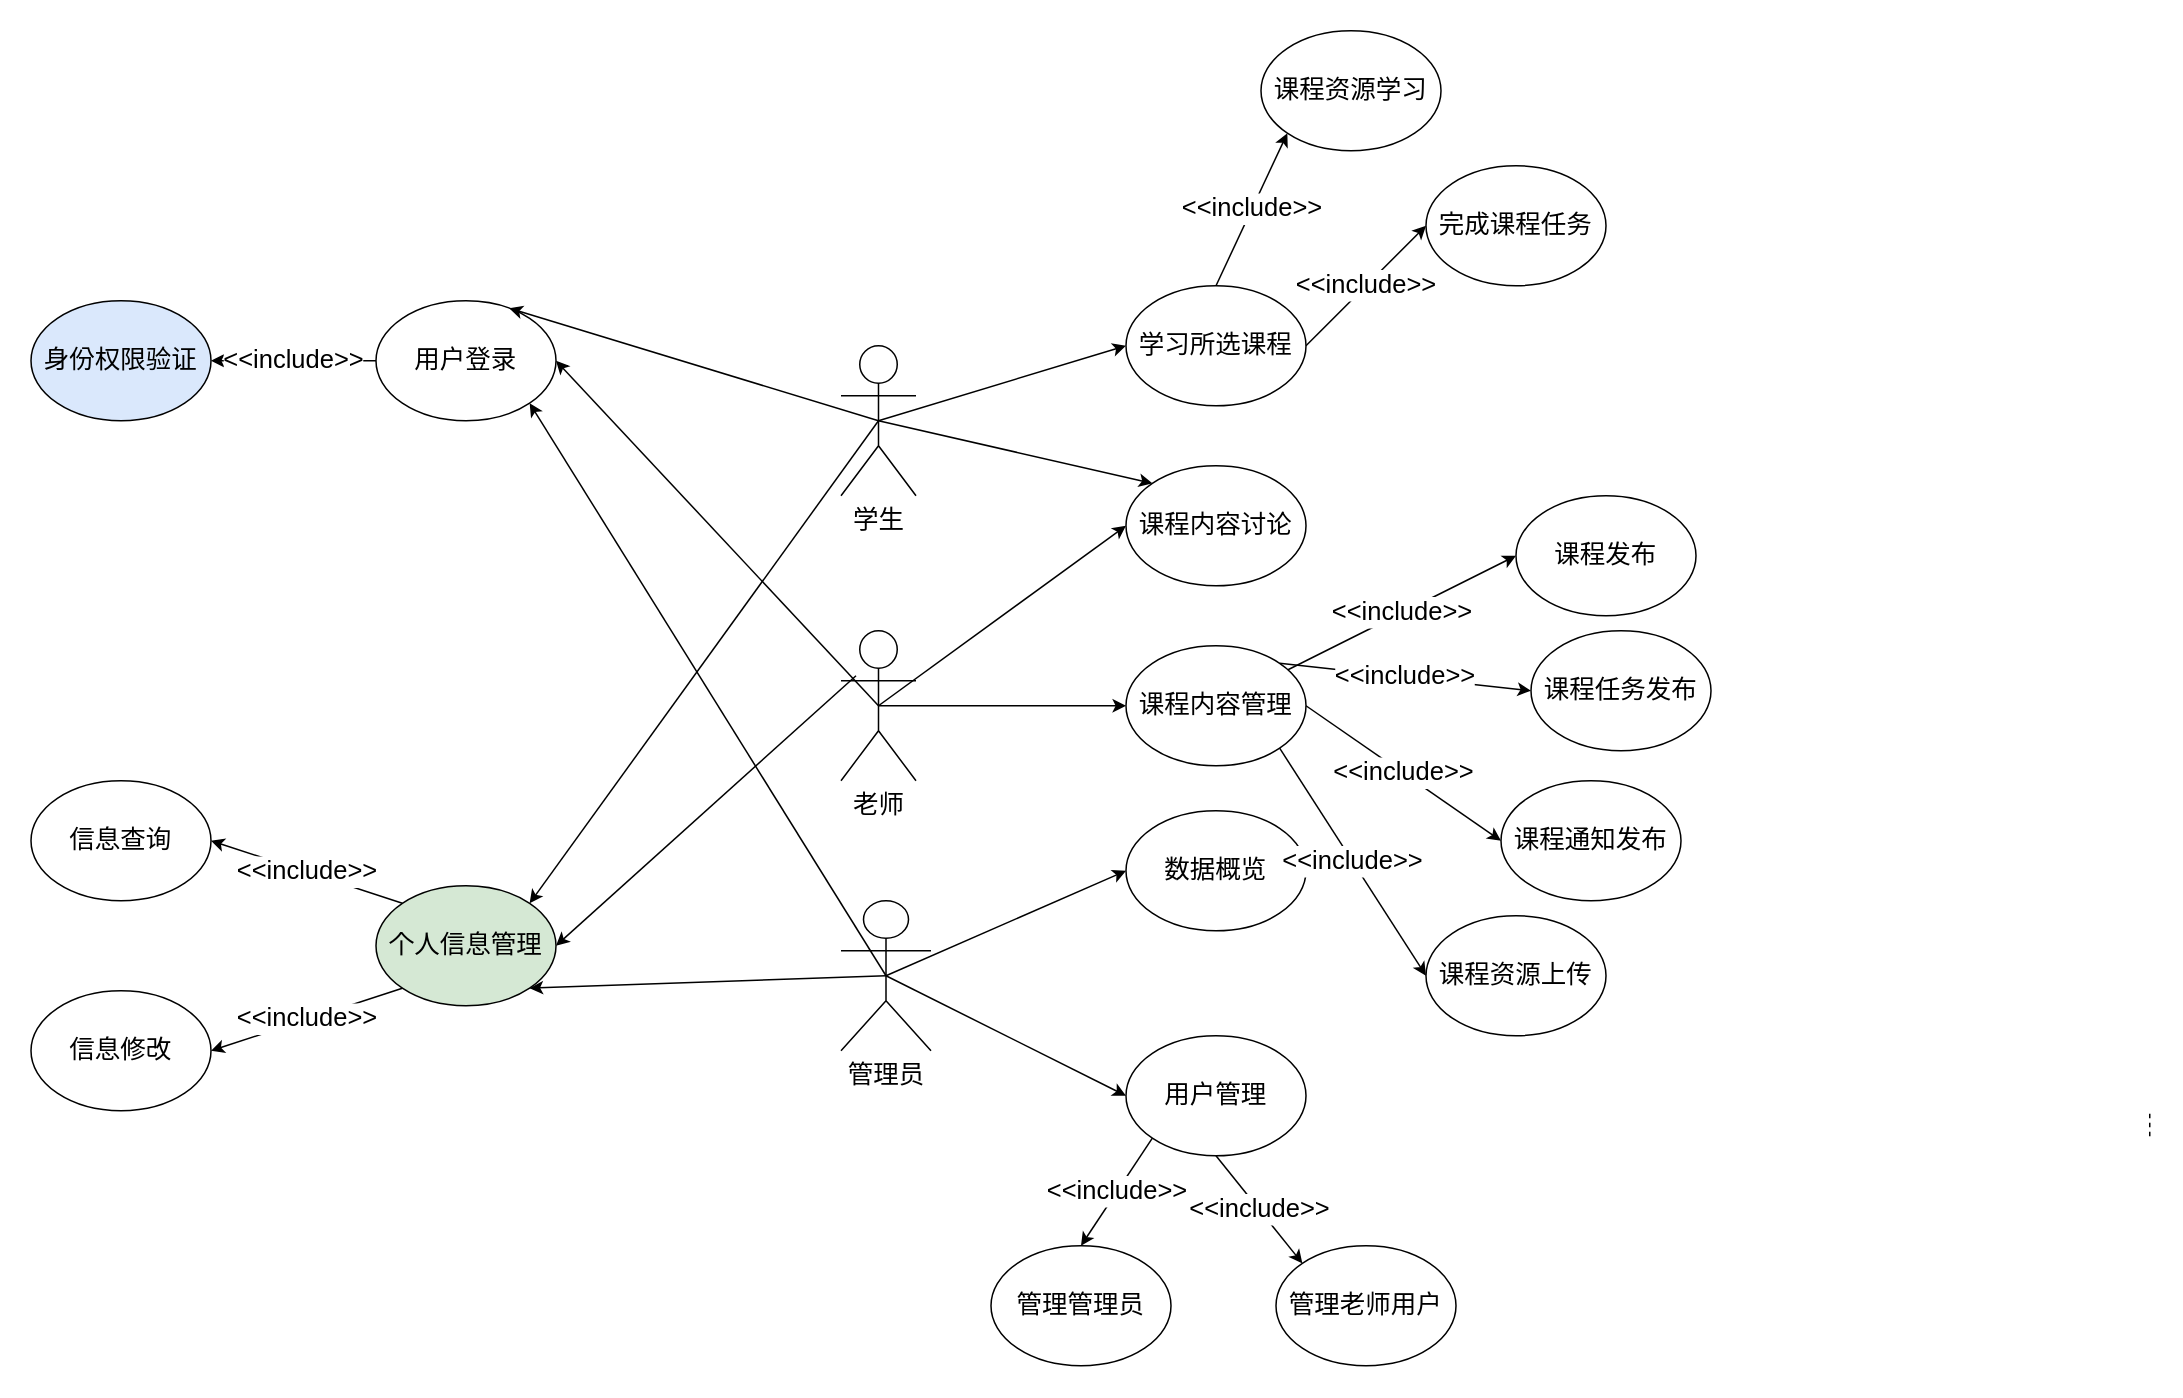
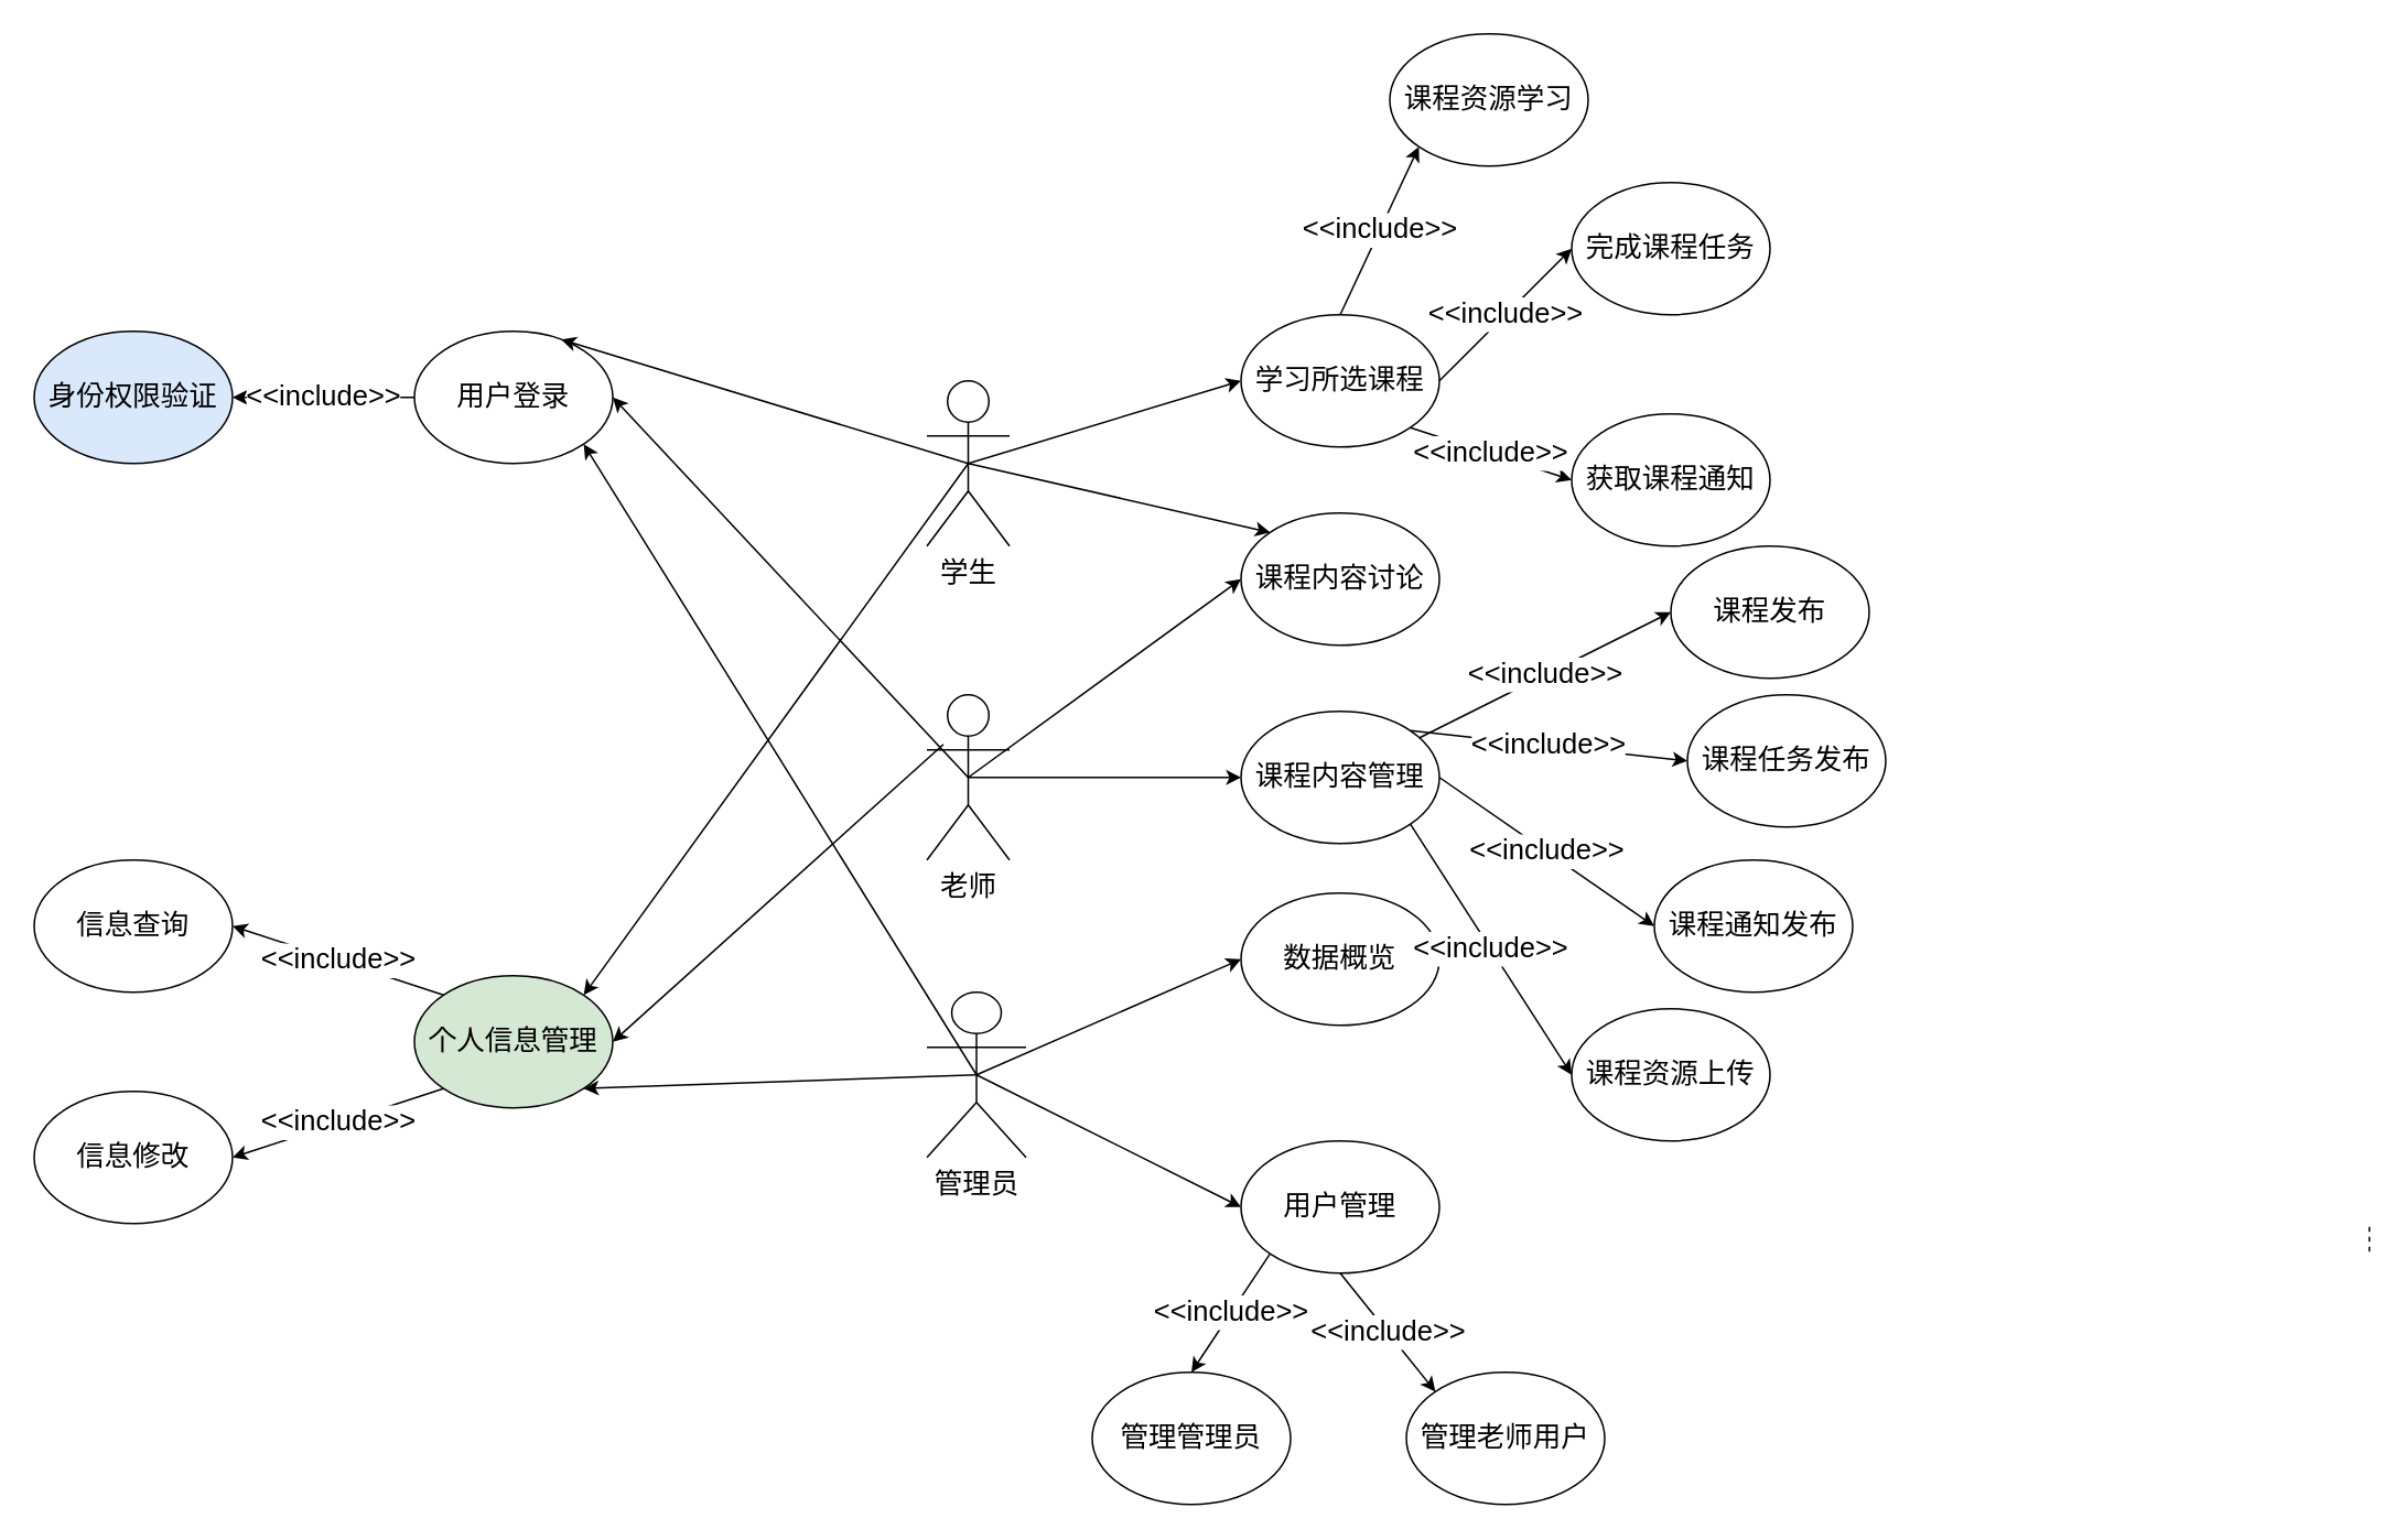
+ <mxCell id="41" value="&amp;lt;&amp;lt;include&amp;gt;&amp;gt;" style="endArrow=classic;html=1;rounded=0;exitX=1;exitY=1;exitDx=0;exitDy=0;entryX=0;entryY=0.5;entryDx=0;entryDy=0;fontSize=17;" parent="1" source="14" target="33" edge="1"><mxGeometry relative="1" as="geometry"><mxPoint x="900" y="250" as="sourcePoint" /><mxPoint x="948" y="148" as="targetPoint" /></mxGeometry></mxCell>
+ <mxCell id="33" value="获取课程通知" style="ellipse;whiteSpace=wrap;html=1;fontSize=17;" parent="1" vertex="1"><mxGeometry x="950" y="250" width="120" height="80" as="geometry" /></mxCell>
